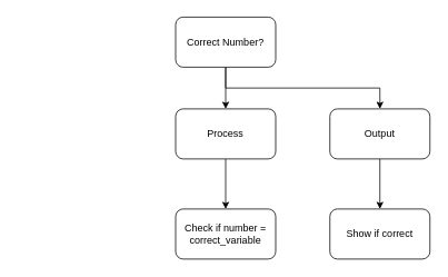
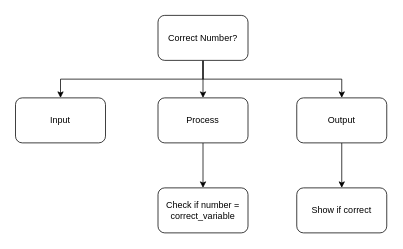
+ <mxCell id="3" style="edgeStyle=orthogonalEdgeStyle;rounded=0;orthogonalLoop=1;jettySize=auto;html=1;exitX=0.5;exitY=1;exitDx=0;exitDy=0;entryX=0.5;entryY=0;entryDx=0;entryDy=0;" edge="1" parent="1" source="5" target="6"><mxGeometry relative="1" as="geometry" /></mxCell>
+ <mxCell id="6" value="Input" style="rounded=1;whiteSpace=wrap;html=1;" vertex="1" parent="1"><mxGeometry x="20" y="130" width="120" height="60" as="geometry" /></mxCell>
